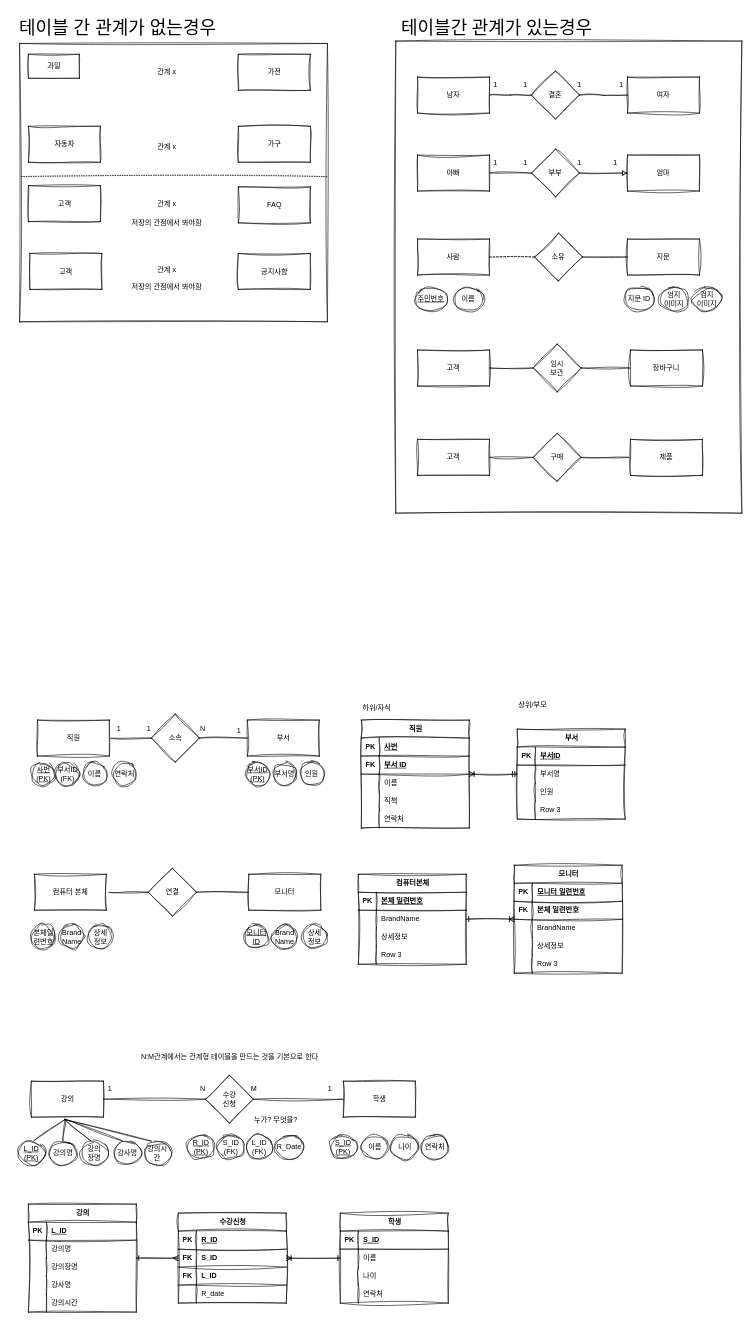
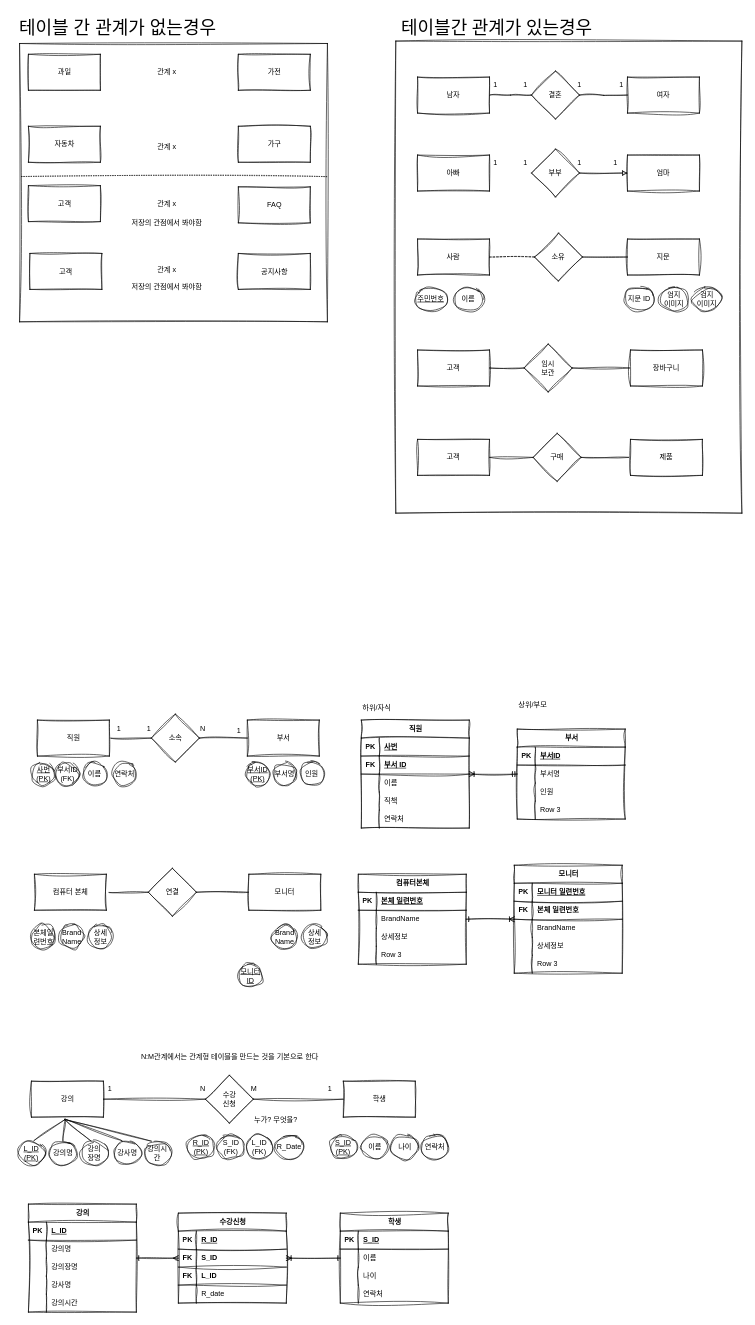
- <mxCell id="4" value="과일" style="rounded=0;whiteSpace=wrap;html=1;sketch=1;curveFitting=1;jiggle=2;" vertex="1" parent="1"><mxGeometry x="46.5" y="90" width="85" height="40" as="geometry" /></mxCell>
+ <mxCell id="4" value="과일" style="rounded=0;whiteSpace=wrap;html=1;sketch=1;curveFitting=1;jiggle=2;" vertex="1" parent="1"><mxGeometry x="46.5" y="90" width="120" height="60" as="geometry" /></mxCell>
- <mxCell id="30" value="" style="edgeStyle=orthogonalEdgeStyle;rounded=0;orthogonalLoop=1;jettySize=auto;html=1;endArrow=none;endFill=0;sketch=1;curveFitting=1;jiggle=2;" edge="1" parent="1" source="31" target="34"><mxGeometry relative="1" as="geometry" /></mxCell>
- <mxCell id="217" value="임시&lt;div&gt;보관&lt;/div&gt;" style="rhombus;whiteSpace=wrap;html=1;rounded=0;sketch=1;curveFitting=1;jiggle=2;" vertex="1" parent="1"><mxGeometry x="888" y="573" width="80" height="80" as="geometry" /></mxCell>
+ <mxCell id="217" value="임시&lt;div&gt;보관&lt;/div&gt;" style="rhombus;whiteSpace=wrap;html=1;rounded=0;sketch=1;curveFitting=1;jiggle=2;" vertex="1" parent="1"><mxGeometry x="873" y="573" width="80" height="80" as="geometry" /></mxCell>
- <mxCell id="96" value="&lt;u&gt;모니터&lt;br&gt;ID&lt;/u&gt;" style="ellipse;whiteSpace=wrap;html=1;align=center;fontStyle=0;rounded=0;sketch=1;curveFitting=1;jiggle=2;" vertex="1" parent="1"><mxGeometry x="406.5" y="1541" width="40" height="40" as="geometry" /></mxCell>
+ <mxCell id="96" value="&lt;u&gt;모니터&lt;br&gt;ID&lt;/u&gt;" style="ellipse;whiteSpace=wrap;html=1;align=center;fontStyle=0;rounded=0;sketch=1;curveFitting=1;jiggle=2;" vertex="1" parent="1"><mxGeometry x="396.5" y="1606" width="40" height="40" as="geometry" /></mxCell>
